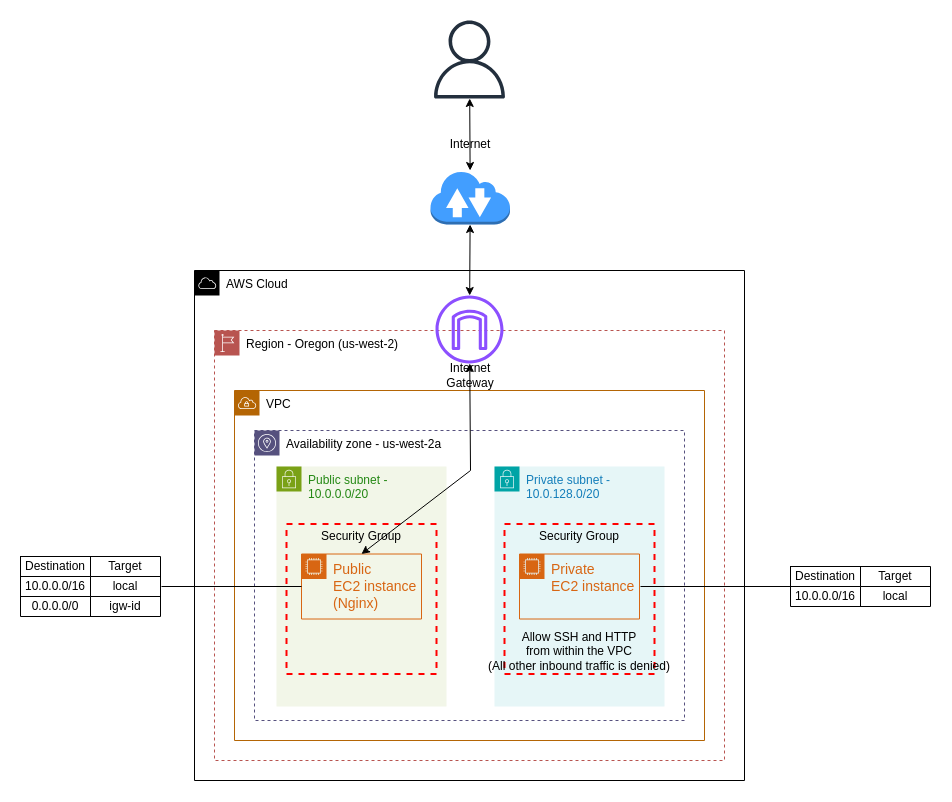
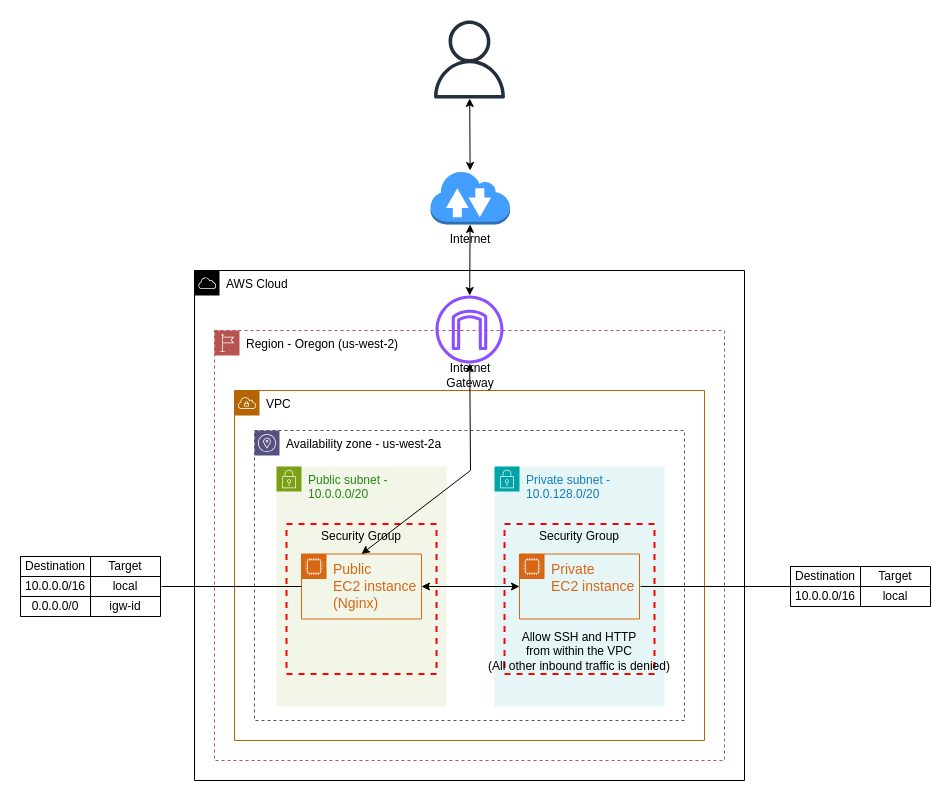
- <mxCell id="20" value="Internet" style="text;strokeColor=none;align=center;fillColor=none;html=1;verticalAlign=middle;whiteSpace=wrap;rounded=0;" parent="1" vertex="1"><mxGeometry x="439.75" y="129" width="60" height="30" as="geometry" /></mxCell>
+ <mxCell id="20" value="Internet" style="text;strokeColor=none;align=center;fillColor=none;html=1;verticalAlign=middle;whiteSpace=wrap;rounded=0;" parent="1" vertex="1"><mxGeometry x="439.75" y="224" width="60" height="30" as="geometry" /></mxCell>
+ <mxCell id="14" value="" style="endArrow=classic;startArrow=classic;html=1;rounded=0;exitX=1;exitY=0.5;exitDx=0;exitDy=0;" parent="6" source="9" target="16" edge="1"><mxGeometry width="50" height="50" relative="1" as="geometry"><mxPoint x="530" y="140" as="sourcePoint" /><mxPoint x="580" y="90" as="targetPoint" /></mxGeometry></mxCell>
